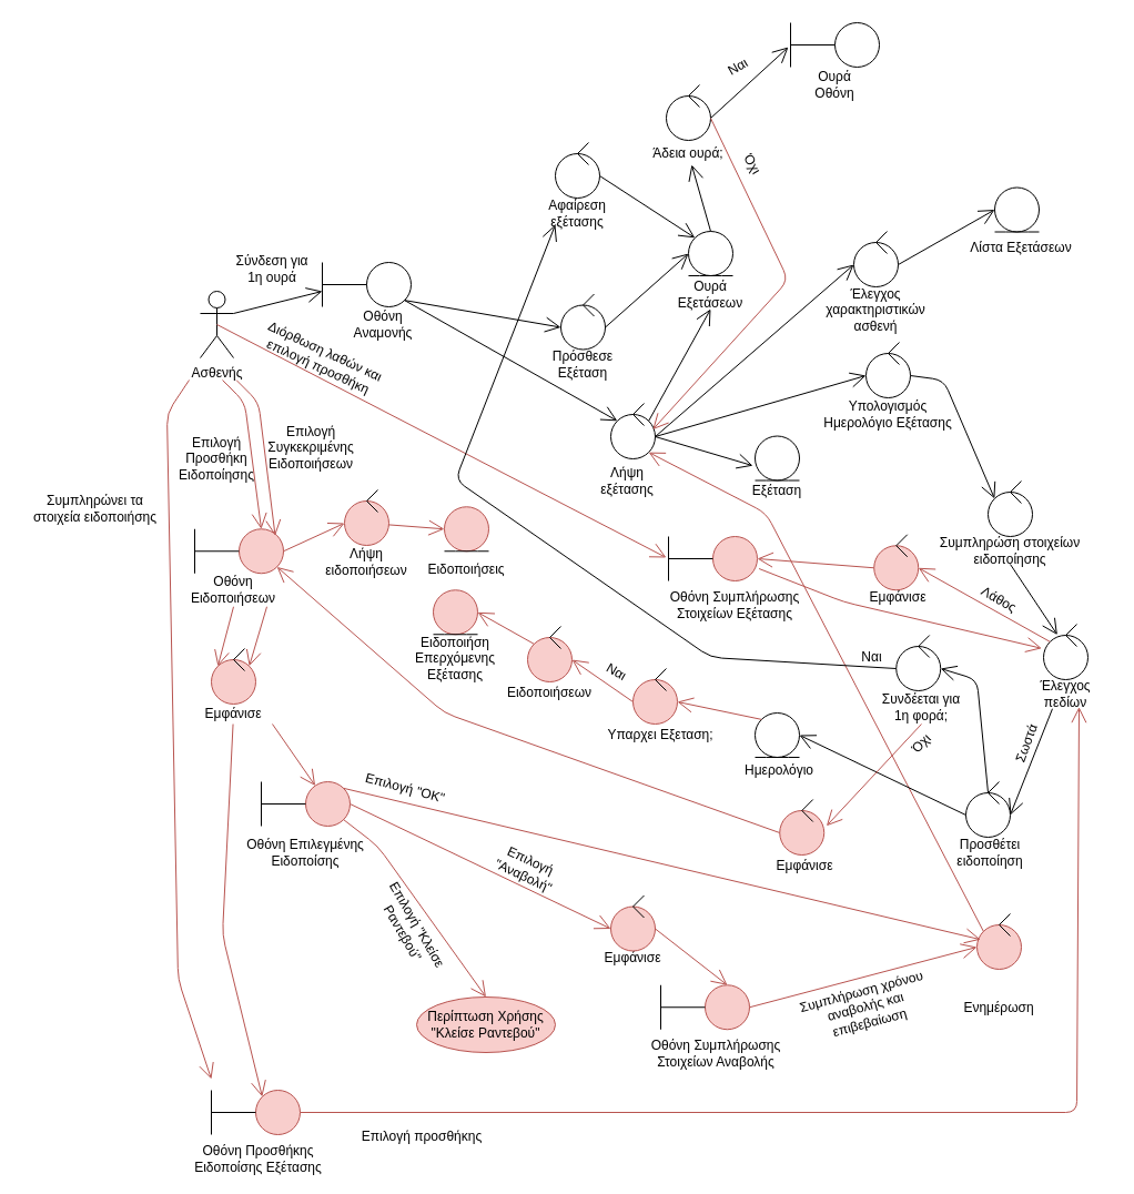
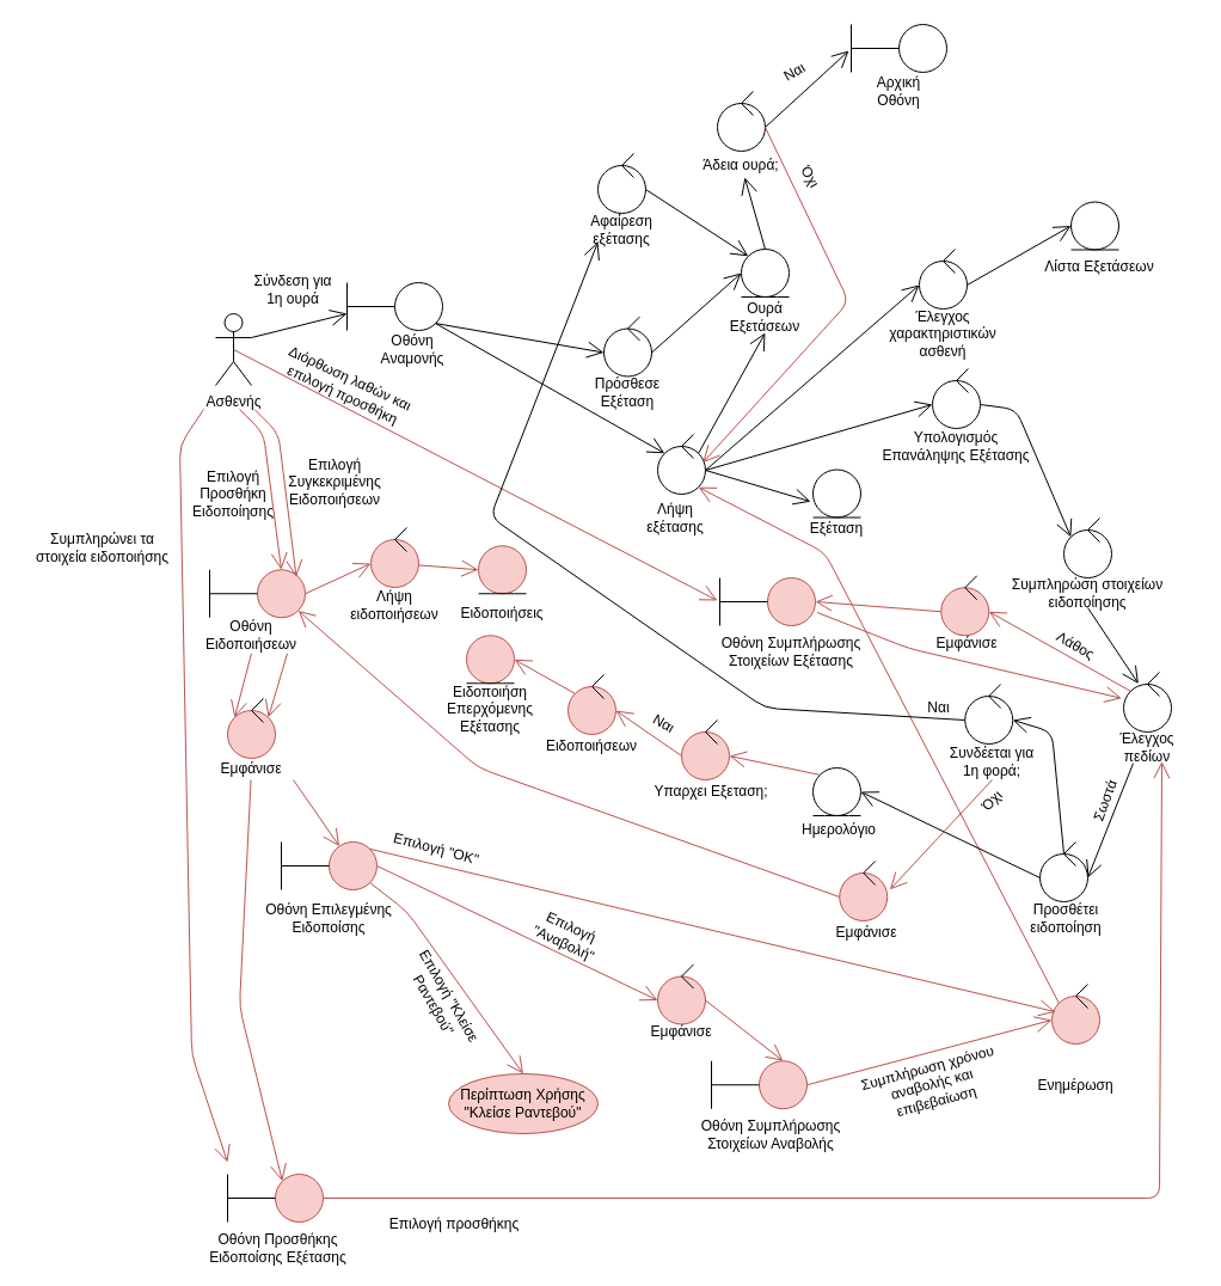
- <mxCell id="76" value="Ουρά Οθόνη" style="text;html=1;strokeColor=none;fillColor=none;align=center;verticalAlign=middle;whiteSpace=wrap;rounded=0;" parent="1" vertex="1"><mxGeometry x="722" y="66" width="60" height="20" as="geometry" /></mxCell>
+ <mxCell id="76" value="Αρχική Οθόνη" style="text;html=1;strokeColor=none;fillColor=none;align=center;verticalAlign=middle;whiteSpace=wrap;rounded=0;" parent="1" vertex="1"><mxGeometry x="722" y="66" width="60" height="20" as="geometry" /></mxCell>
- <mxCell id="27" value="Υπολογισμός Ημερολόγιο Εξέτασης" style="text;html=1;strokeColor=none;fillColor=none;align=center;verticalAlign=middle;whiteSpace=wrap;rounded=0;" parent="1" vertex="1"><mxGeometry x="735" y="363" width="130" height="20" as="geometry" /></mxCell>
+ <mxCell id="27" value="Υπολογισμός Επανάληψης Εξέτασης" style="text;html=1;strokeColor=none;fillColor=none;align=center;verticalAlign=middle;whiteSpace=wrap;rounded=0;" parent="1" vertex="1"><mxGeometry x="735" y="363" width="130" height="20" as="geometry" /></mxCell>
